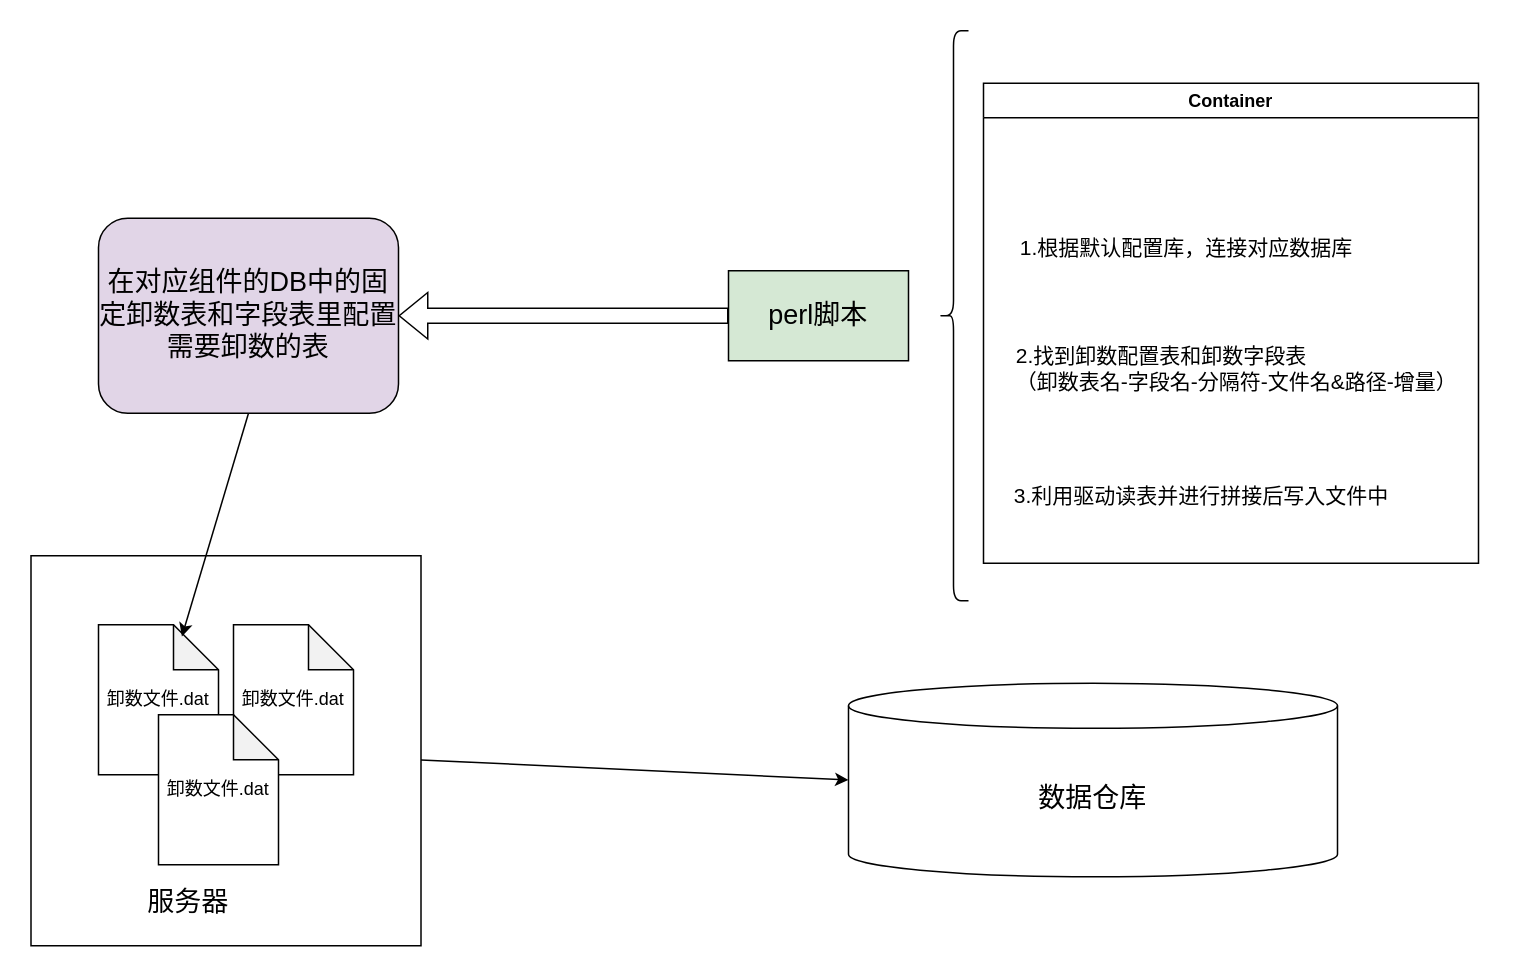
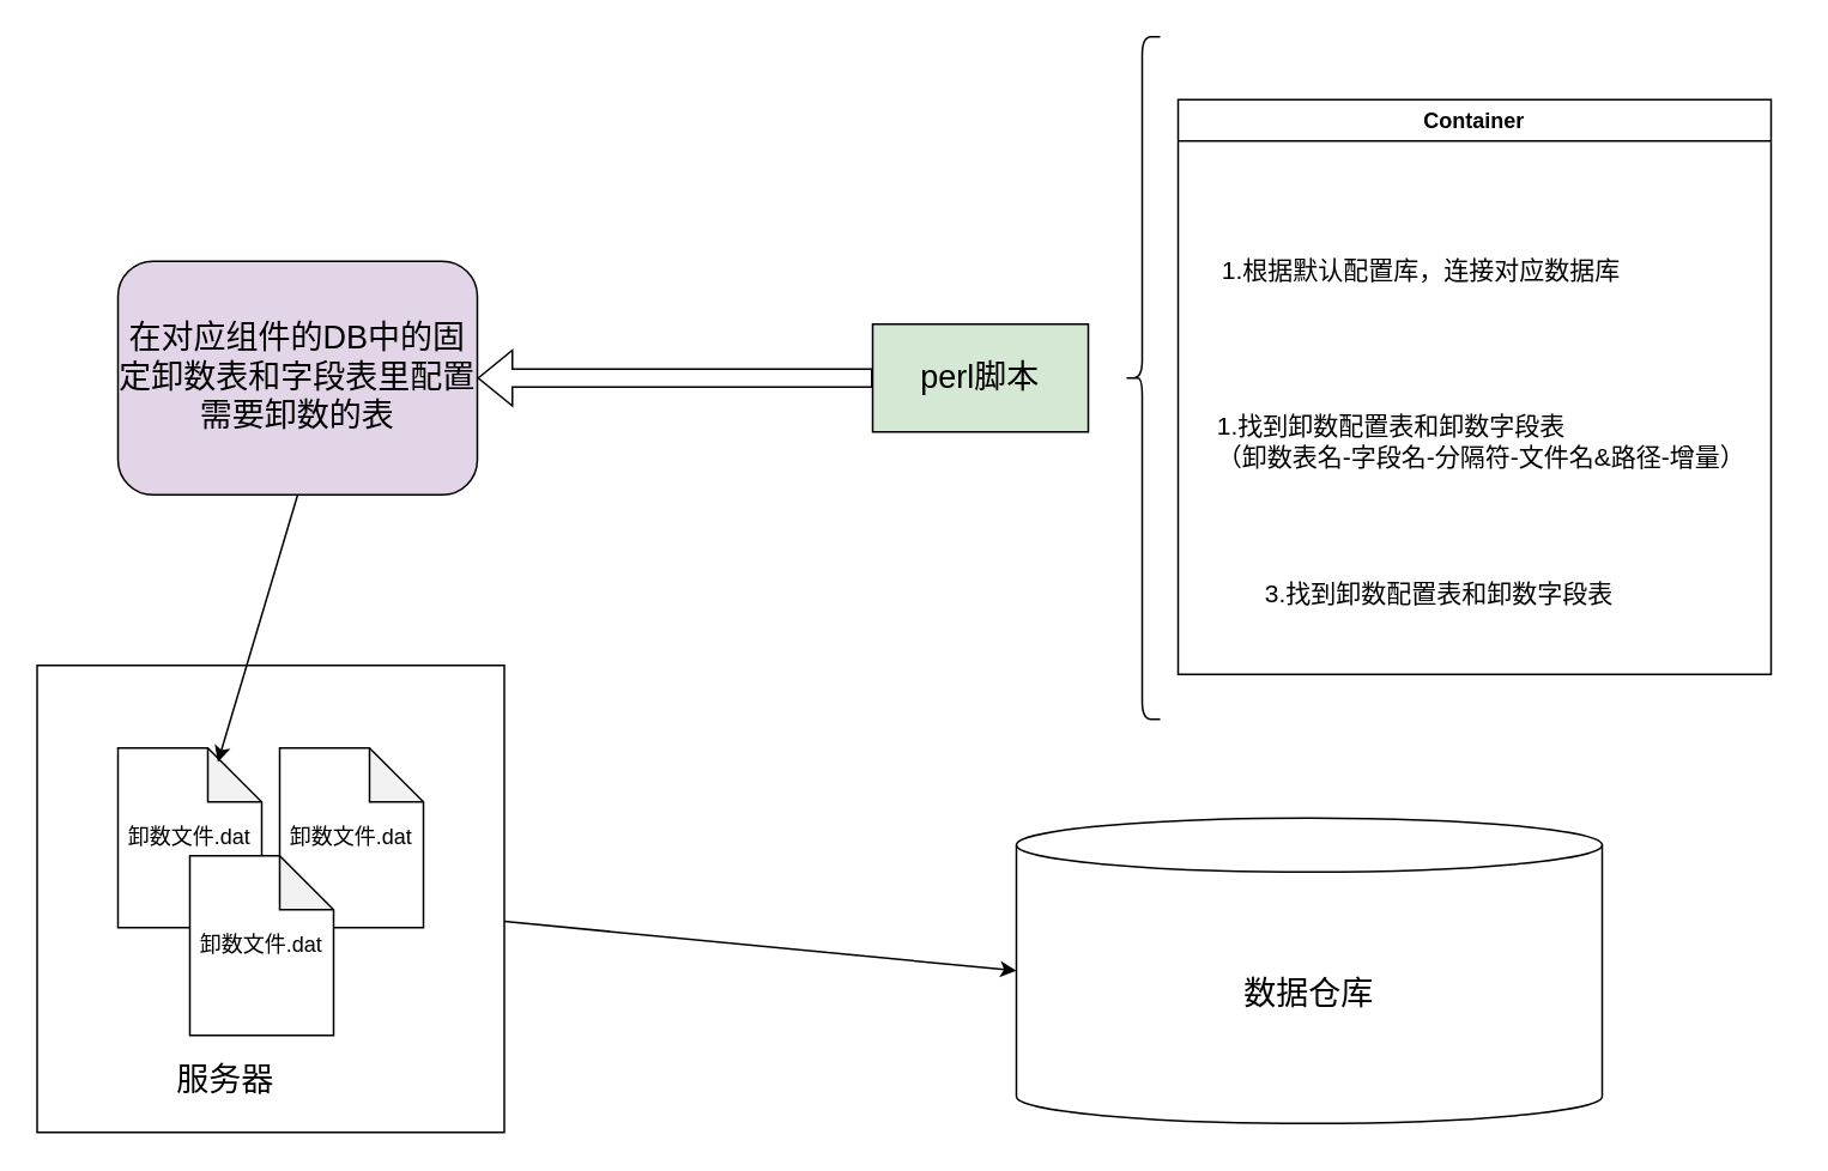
- <mxCell id="14" value="&lt;font style=&quot;font-size: 14px;&quot;&gt;1.根据默认配置库，连接对应数据库&lt;/font&gt;" style="text;html=1;align=center;verticalAlign=middle;resizable=0;points=[];autosize=1;strokeColor=none;fillColor=none;" vertex="1" parent="13"><mxGeometry x="10" y="95" width="250" height="30" as="geometry" /></mxCell>
+ <mxCell id="14" value="&lt;font style=&quot;font-size: 14px;&quot;&gt;1.根据默认配置库，连接对应数据库&lt;/font&gt;" style="text;html=1;align=center;verticalAlign=middle;resizable=0;points=[];autosize=1;strokeColor=none;fillColor=none;" vertex="1" parent="13"><mxGeometry x="10" y="80" width="250" height="30" as="geometry" /></mxCell>
- <mxCell id="15" value="&lt;font style=&quot;font-size: 14px;&quot;&gt;2.找到卸数配置表和卸数字段表&lt;br&gt;（卸数表名-字段名-分隔符-文件名&amp;amp;路径-增量）&lt;/font&gt;" style="text;html=1;align=left;verticalAlign=middle;resizable=0;points=[];autosize=1;strokeColor=none;fillColor=none;" vertex="1" parent="13"><mxGeometry x="20" y="165" width="320" height="50" as="geometry" /></mxCell>
+ <mxCell id="15" value="&lt;font style=&quot;font-size: 14px;&quot;&gt;1.找到卸数配置表和卸数字段表&lt;br&gt;（卸数表名-字段名-分隔符-文件名&amp;amp;路径-增量）&lt;/font&gt;" style="text;html=1;align=left;verticalAlign=middle;resizable=0;points=[];autosize=1;strokeColor=none;fillColor=none;" vertex="1" parent="13"><mxGeometry x="20" y="165" width="320" height="50" as="geometry" /></mxCell>
- <mxCell id="16" value="&lt;font style=&quot;font-size: 14px;&quot;&gt;3.利用驱动读表并进行拼接后写入文件中&lt;/font&gt;" style="text;html=1;align=center;verticalAlign=middle;resizable=0;points=[];autosize=1;strokeColor=none;fillColor=none;" vertex="1" parent="13"><mxGeometry x="10" y="260" width="270" height="30" as="geometry" /></mxCell>
+ <mxCell id="16" value="&lt;font style=&quot;font-size: 14px;&quot;&gt;3.找到卸数配置表和卸数字段表&lt;/font&gt;" style="text;html=1;align=center;verticalAlign=middle;resizable=0;points=[];autosize=1;strokeColor=none;fillColor=none;" vertex="1" parent="13"><mxGeometry x="10" y="260" width="270" height="30" as="geometry" /></mxCell>
- <mxCell id="17" value="&lt;font style=&quot;font-size: 18px;&quot;&gt;数据仓库&lt;/font&gt;" style="shape=cylinder3;whiteSpace=wrap;html=1;boundedLbl=1;backgroundOutline=1;size=15;" vertex="1" parent="1"><mxGeometry x="565" y="455" width="326" height="129" as="geometry" /></mxCell>
+ <mxCell id="17" value="&lt;font style=&quot;font-size: 18px;&quot;&gt;数据仓库&lt;/font&gt;" style="shape=cylinder3;whiteSpace=wrap;html=1;boundedLbl=1;backgroundOutline=1;size=15;" vertex="1" parent="1"><mxGeometry x="565" y="455" width="326" height="170" as="geometry" /></mxCell>
